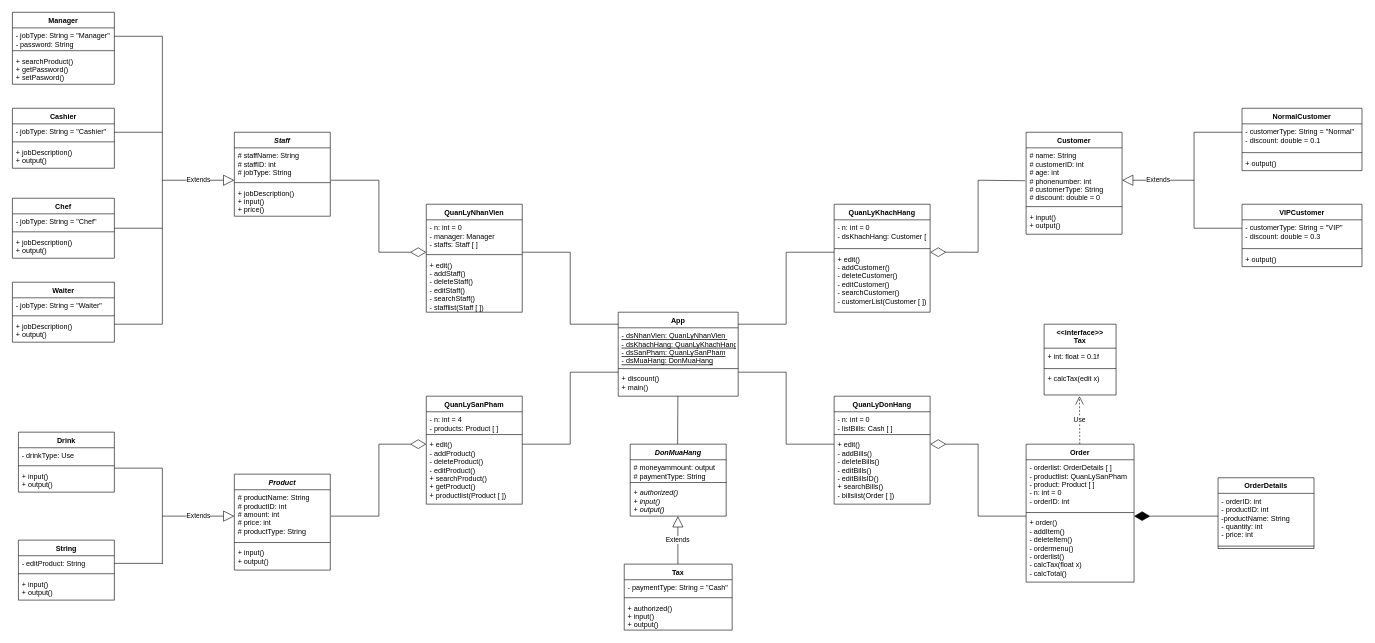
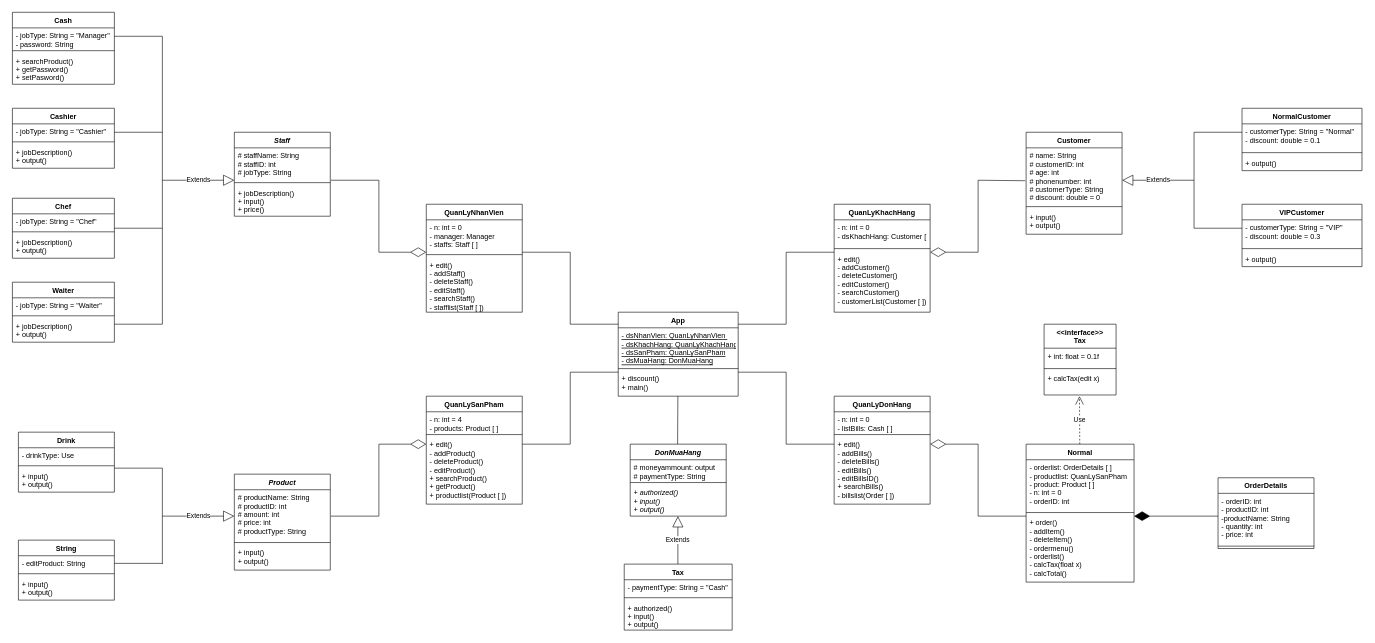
- <mxCell id="85" value="Manager" style="swimlane;fontStyle=1;align=center;verticalAlign=top;childLayout=stackLayout;horizontal=1;startSize=26;horizontalStack=0;resizeParent=1;resizeParentMax=0;resizeLast=0;collapsible=1;marginBottom=0;" vertex="1" parent="1"><mxGeometry x="20" width="170" height="120" as="geometry" y="20" /></mxCell>
+ <mxCell id="85" value="Cash" style="swimlane;fontStyle=1;align=center;verticalAlign=top;childLayout=stackLayout;horizontal=1;startSize=26;horizontalStack=0;resizeParent=1;resizeParentMax=0;resizeLast=0;collapsible=1;marginBottom=0;" vertex="1" parent="1"><mxGeometry x="20" width="170" height="120" as="geometry" y="20" /></mxCell>
- <mxCell id="51" value="Order" style="swimlane;fontStyle=1;align=center;verticalAlign=top;childLayout=stackLayout;horizontal=1;startSize=26;horizontalStack=0;resizeParent=1;resizeParentMax=0;resizeLast=0;collapsible=1;marginBottom=0;" vertex="1" parent="1"><mxGeometry x="1710" y="740" width="180" height="230" as="geometry" /></mxCell>
+ <mxCell id="51" value="Normal" style="swimlane;fontStyle=1;align=center;verticalAlign=top;childLayout=stackLayout;horizontal=1;startSize=26;horizontalStack=0;resizeParent=1;resizeParentMax=0;resizeLast=0;collapsible=1;marginBottom=0;" vertex="1" parent="1"><mxGeometry x="1710" y="740" width="180" height="230" as="geometry" /></mxCell>
